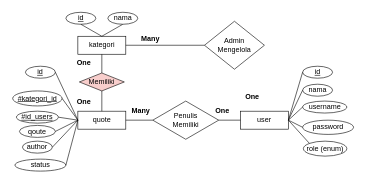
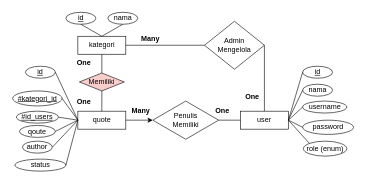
+ <mxCell id="42" value="" style="endArrow=none;html=1;rounded=0;entryX=0.5;entryY=0;entryDx=0;entryDy=0;exitX=1;exitY=0.5;exitDx=0;exitDy=0;" edge="1" parent="1" source="41" target="12"><mxGeometry width="50" height="50" relative="1" as="geometry"><mxPoint x="260" y="290" as="sourcePoint" /><mxPoint x="310" y="240" as="targetPoint" /></mxGeometry></mxCell>
- <mxCell id="22" value="" style="endArrow=none;html=1;rounded=0;entryX=0;entryY=0.5;entryDx=0;entryDy=0;exitX=1;exitY=0.5;exitDx=0;exitDy=0;" parent="1" source="2" target="11" edge="1"><mxGeometry width="50" height="50" relative="1" as="geometry"><mxPoint x="168.75" y="290" as="sourcePoint" /><mxPoint x="428.75" y="310" as="targetPoint" /></mxGeometry></mxCell>
+ <mxCell id="22" value="" style="endArrow=classic;html=1;rounded=0;entryX=0;entryY=0.5;entryDx=0;entryDy=0;exitX=1;exitY=0.5;exitDx=0;exitDy=0;" parent="1" source="2" target="11" edge="1"><mxGeometry width="50" height="50" relative="1" as="geometry"><mxPoint x="168.75" y="290" as="sourcePoint" /><mxPoint x="428.75" y="310" as="targetPoint" /></mxGeometry></mxCell>
